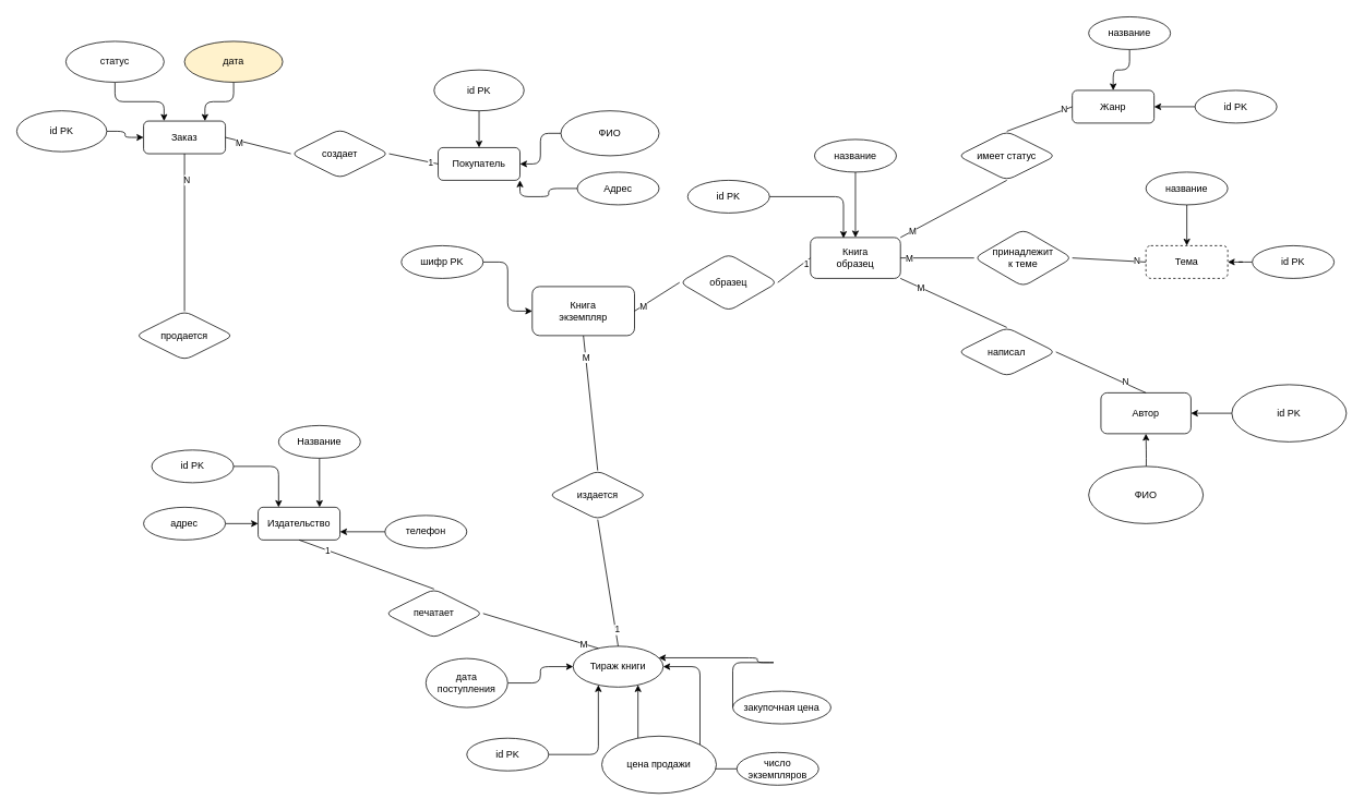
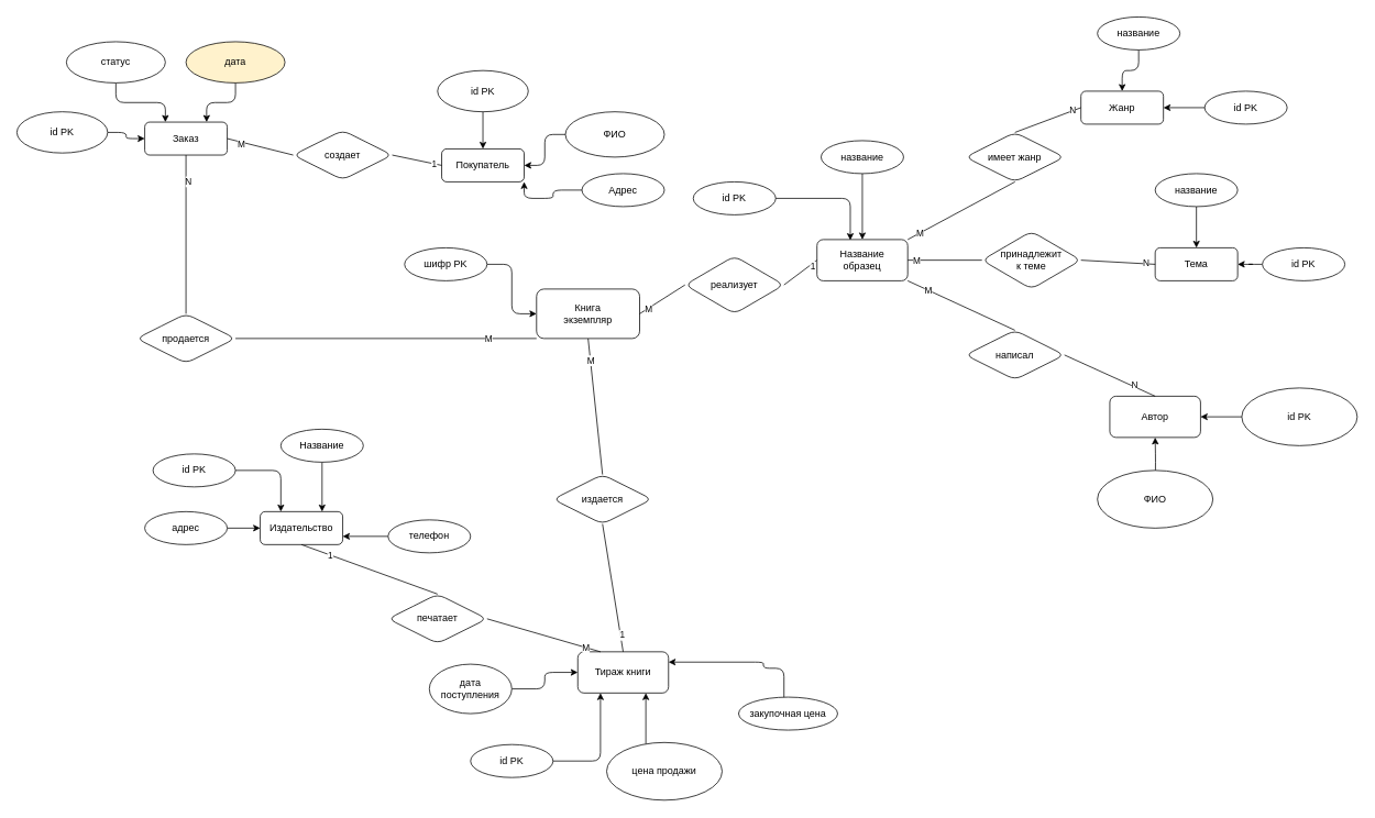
- <mxCell id="58" value="имеет статус" style="shape=rhombus;perimeter=rhombusPerimeter;whiteSpace=wrap;html=1;align=center;direction=north;rounded=1;" parent="1" vertex="1"><mxGeometry x="1170" y="160" width="120" height="60" as="geometry" /></mxCell>
+ <mxCell id="58" value="имеет жанр" style="shape=rhombus;perimeter=rhombusPerimeter;whiteSpace=wrap;html=1;align=center;direction=north;rounded=1;" parent="1" vertex="1"><mxGeometry x="1170" y="160" width="120" height="60" as="geometry" /></mxCell>
- <mxCell id="2" value="Книга&lt;div&gt;образец&lt;/div&gt;" style="html=1;whiteSpace=wrap;rounded=1;" parent="1" vertex="1"><mxGeometry x="990" y="290" width="110" height="50" as="geometry" /></mxCell>
+ <mxCell id="2" value="Название&lt;div&gt;образец&lt;/div&gt;" style="html=1;whiteSpace=wrap;rounded=1;" parent="1" vertex="1"><mxGeometry x="990" y="290" width="110" height="50" as="geometry" /></mxCell>
- <mxCell id="19" value="Тема" style="whiteSpace=wrap;html=1;align=center;rounded=1;dashed=1;" parent="1" vertex="1"><mxGeometry x="1400" y="300" width="100" height="40" as="geometry" /></mxCell>
+ <mxCell id="19" value="Тема" style="whiteSpace=wrap;html=1;align=center;rounded=1;" parent="1" vertex="1"><mxGeometry x="1400" y="300" width="100" height="40" as="geometry" /></mxCell>
- <mxCell id="90" value="образец" style="shape=rhombus;perimeter=rhombusPerimeter;whiteSpace=wrap;html=1;align=center;rounded=1;" parent="1" vertex="1"><mxGeometry x="830" y="310" width="120" height="70" as="geometry" /></mxCell>
+ <mxCell id="90" value="реализует" style="shape=rhombus;perimeter=rhombusPerimeter;whiteSpace=wrap;html=1;align=center;rounded=1;" parent="1" vertex="1"><mxGeometry x="830" y="310" width="120" height="70" as="geometry" /></mxCell>
+ <mxCell id="69" value="" style="endArrow=none;html=1;rounded=1;exitX=0;exitY=1;exitDx=0;exitDy=0;entryX=1;entryY=0.5;entryDx=0;entryDy=0;" parent="1" source="87" target="68" edge="1"><mxGeometry relative="1" as="geometry"><mxPoint x="1035" y="770" as="sourcePoint" /><mxPoint x="290" y="400" as="targetPoint" /></mxGeometry></mxCell>
+ <mxCell id="70" value="M" style="edgeLabel;html=1;align=center;verticalAlign=middle;resizable=0;points=[];rounded=1;" parent="69" vertex="1" connectable="0"><mxGeometry x="-0.678" relative="1" as="geometry"><mxPoint as="offset" /></mxGeometry></mxCell>
- <mxCell id="7" value="Тираж книги" style="ellipse;html=1;whiteSpace=wrap;" parent="1" vertex="1"><mxGeometry x="700" y="790" width="110" height="50" as="geometry" /></mxCell>
+ <mxCell id="7" value="Тираж книги" style="html=1;whiteSpace=wrap;rounded=1;" parent="1" vertex="1"><mxGeometry x="700" y="790" width="110" height="50" as="geometry" /></mxCell>
- <mxCell id="12" style="edgeStyle=orthogonalEdgeStyle;rounded=1;orthogonalLoop=1;jettySize=auto;html=1;entryX=1;entryY=0.5;entryDx=0;entryDy=0;" parent="1" source="13" target="7" edge="1"><mxGeometry relative="1" as="geometry" /></mxCell>
- <mxCell id="13" value="число экземпляров" style="ellipse;whiteSpace=wrap;html=1;rounded=1;" parent="1" vertex="1"><mxGeometry x="900" y="920" width="100" height="40" as="geometry" /></mxCell>
